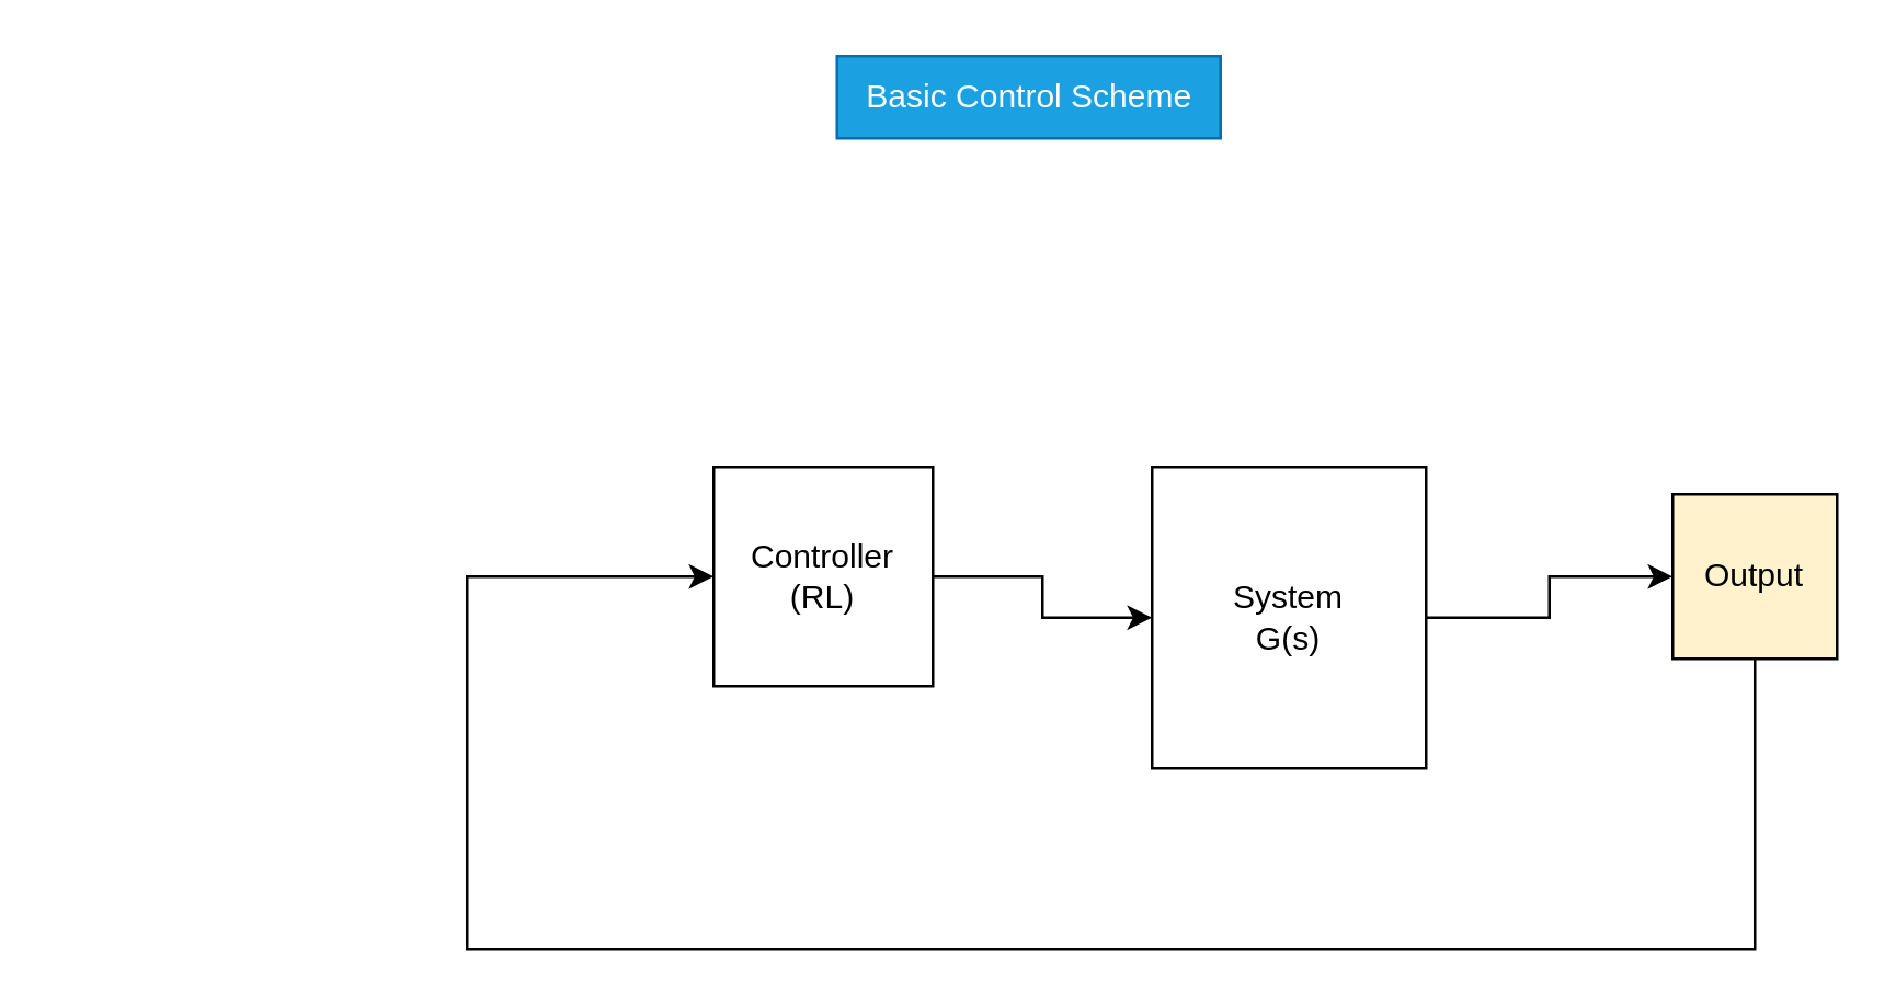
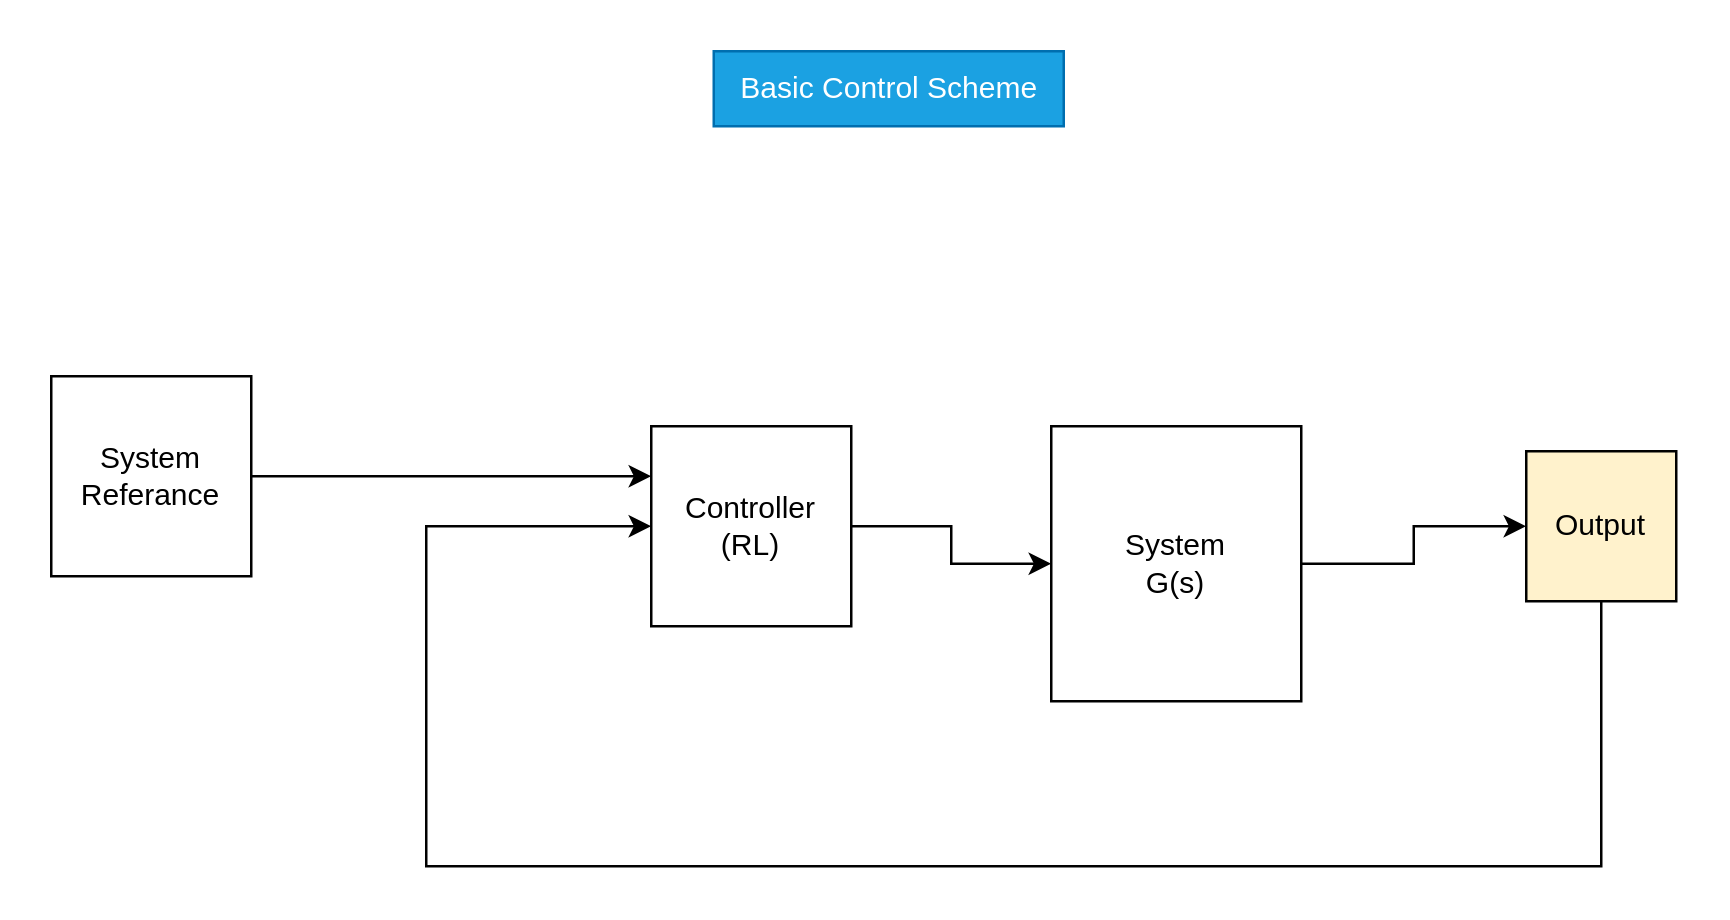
- <mxCell id="10" value="Basic Control Scheme" style="text;html=1;align=center;verticalAlign=middle;resizable=0;points=[];autosize=1;strokeColor=#006EAF;fillColor=#1ba1e2;fontColor=#ffffff;" vertex="1" parent="1"><mxGeometry x="305" y="20" width="140" height="30" as="geometry" /></mxCell>
+ <mxCell id="10" value="Basic Control Scheme" style="text;html=1;align=center;verticalAlign=middle;resizable=0;points=[];autosize=1;strokeColor=#006EAF;fillColor=#1ba1e2;fontColor=#ffffff;" vertex="1" parent="1"><mxGeometry x="285" y="20" width="140" height="30" as="geometry" /></mxCell>
+ <mxCell id="7" value="System Referance" style="whiteSpace=wrap;html=1;aspect=fixed;" vertex="1" parent="1"><mxGeometry x="20" y="150" width="80" height="80" as="geometry" /></mxCell>
+ <mxCell id="6" style="edgeStyle=orthogonalEdgeStyle;rounded=0;orthogonalLoop=1;jettySize=auto;html=1;entryX=0;entryY=0.25;entryDx=0;entryDy=0;" edge="1" parent="1" source="7" target="5"><mxGeometry relative="1" as="geometry"><mxPoint x="150" y="210" as="targetPoint" /></mxGeometry></mxCell>
